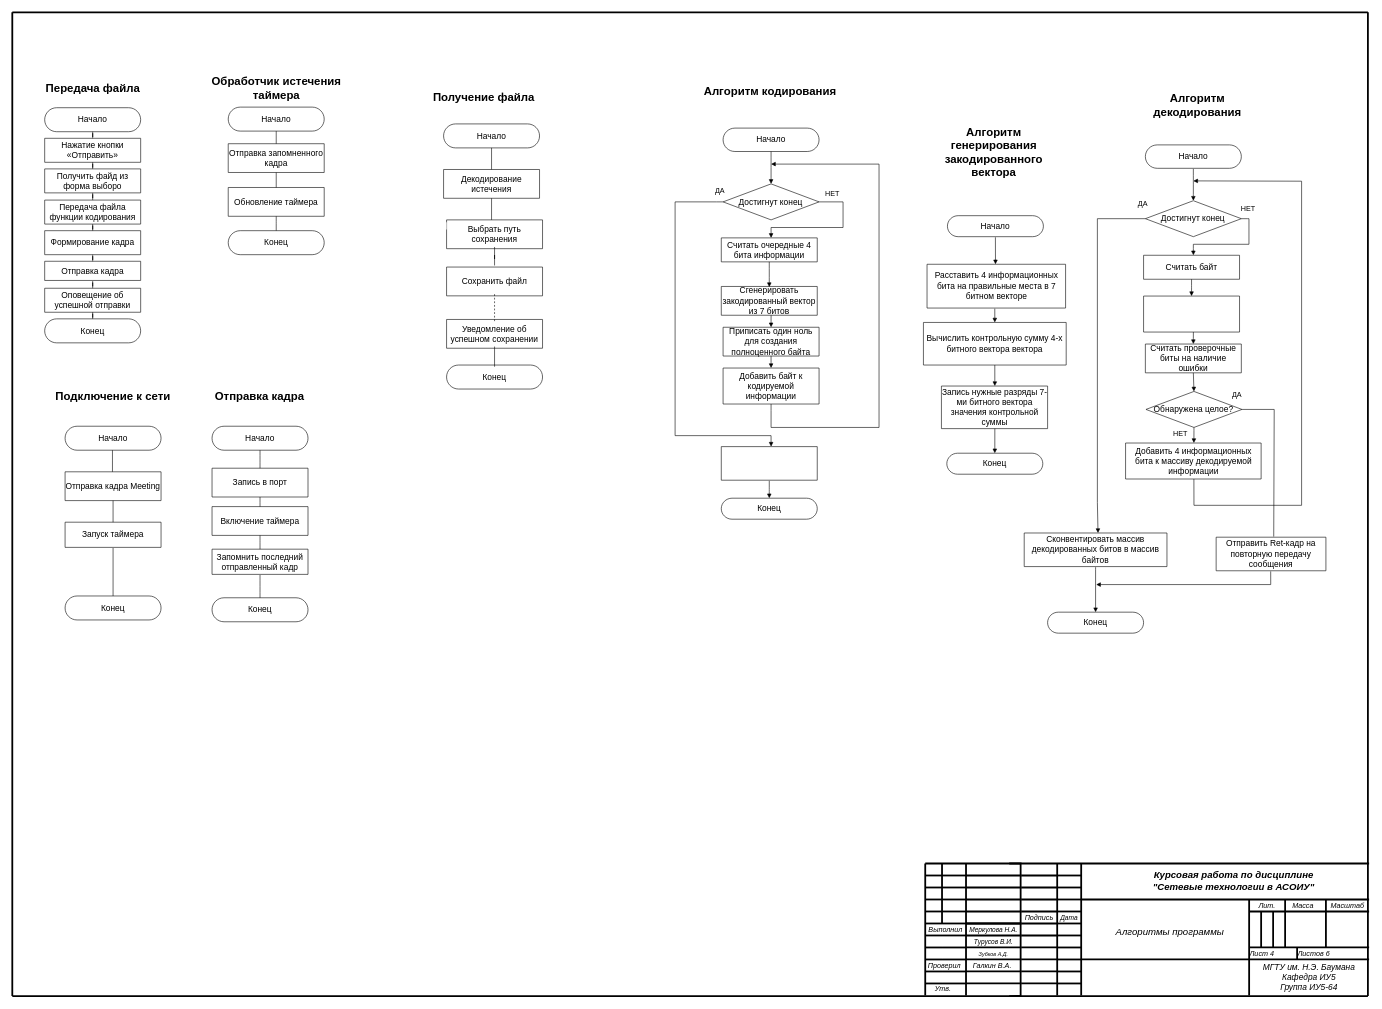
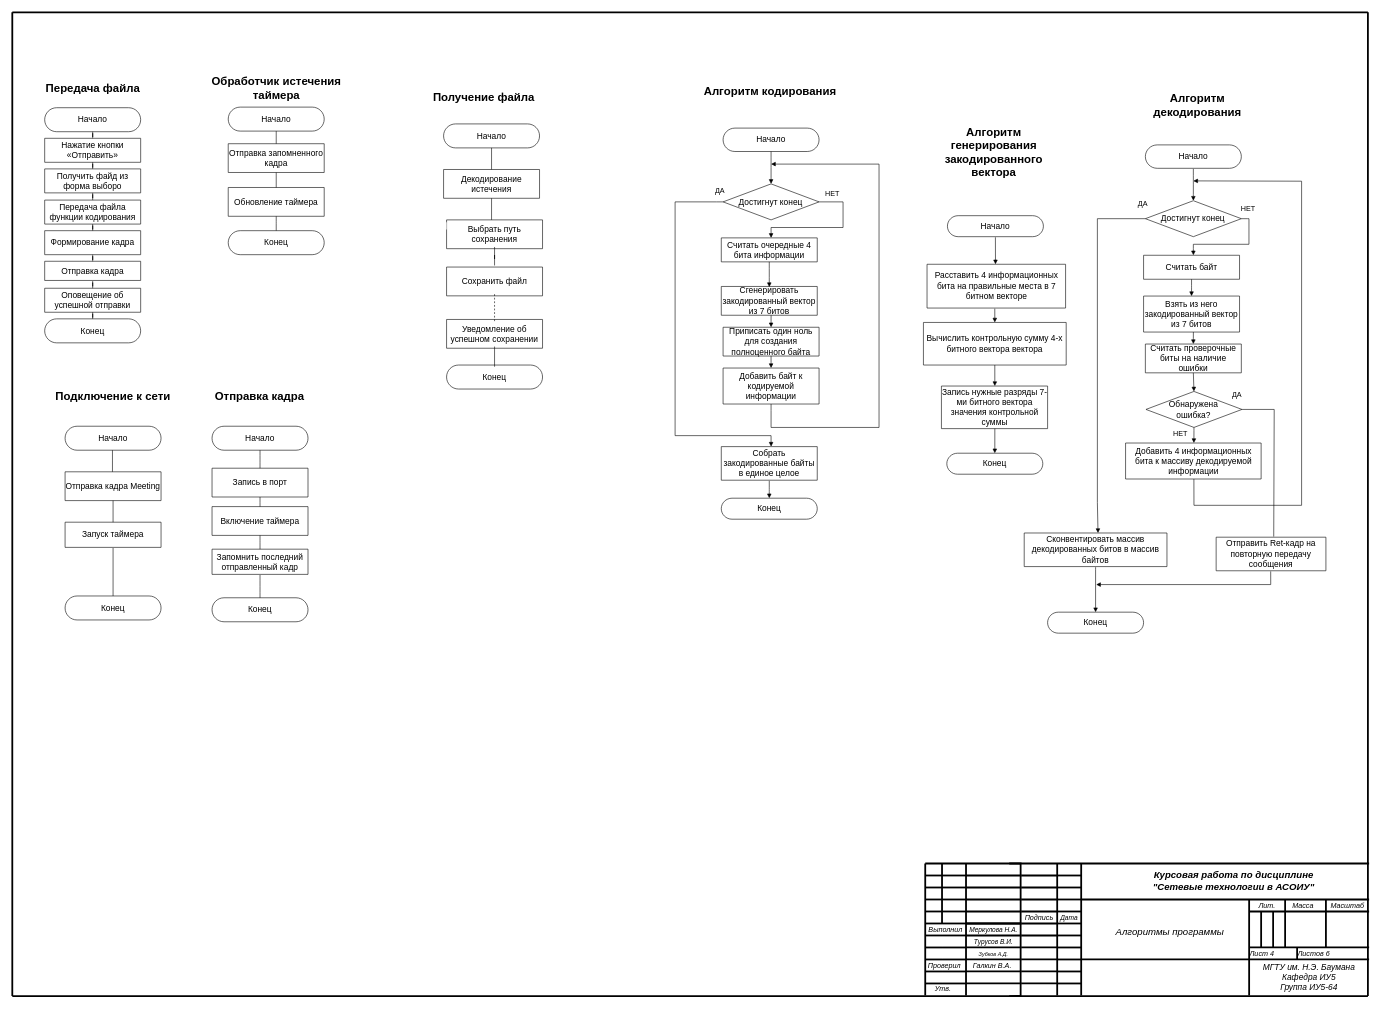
+ <mxCell id="210" value="&lt;font style=&quot;font-size:14px;font-family:Arial;color:#000000;direction:ltr;letter-spacing:0px;line-height:120%;opacity:1&quot;&gt;Взять из него закодированный вектор из 7 битов&lt;/font&gt;" style="text;vsdxID=211;fillColor=none;gradientColor=none;strokeColor=none;spacingTop=-3;spacingBottom=-3;labelBackgroundColor=none;rounded=0;html=1;whiteSpace=wrap;verticalAlign=middle;align=center;;html=1;" parent="209" vertex="1"><mxGeometry y="5.64" width="160" height="48.71" as="geometry" /></mxCell>
- <mxCell id="226" value="&lt;font style=&quot;font-size:14px;font-family:Arial;color:#000000;direction:ltr;letter-spacing:0px;line-height:120%;opacity:1&quot;&gt;Обнаружена целое&lt;/font&gt;&lt;font style=&quot;font-size:14px;font-family:Arial;color:#000000;direction:ltr;letter-spacing:0px;line-height:120%;opacity:1&quot;&gt;?&lt;br/&gt;&lt;/font&gt;" style="text;vsdxID=227;fillColor=none;gradientColor=none;strokeColor=none;spacingTop=-3;spacingBottom=-3;spacingLeft=-1;spacingRight=-1;labelBackgroundColor=none;rounded=0;html=1;whiteSpace=wrap;verticalAlign=middle;align=center;;html=1;" parent="225" vertex="1"><mxGeometry x="13.33" y="10.32" width="133.33" height="39.36" as="geometry" /></mxCell>
+ <mxCell id="226" value="&lt;font style=&quot;font-size:14px;font-family:Arial;color:#000000;direction:ltr;letter-spacing:0px;line-height:120%;opacity:1&quot;&gt;Обнаружена ошибка&lt;/font&gt;&lt;font style=&quot;font-size:14px;font-family:Arial;color:#000000;direction:ltr;letter-spacing:0px;line-height:120%;opacity:1&quot;&gt;?&lt;br/&gt;&lt;/font&gt;" style="text;vsdxID=227;fillColor=none;gradientColor=none;strokeColor=none;spacingTop=-3;spacingBottom=-3;spacingLeft=-1;spacingRight=-1;labelBackgroundColor=none;rounded=0;html=1;whiteSpace=wrap;verticalAlign=middle;align=center;;html=1;" parent="225" vertex="1"><mxGeometry x="13.33" y="10.32" width="133.33" height="39.36" as="geometry" /></mxCell>
+ <mxCell id="45" value="&lt;font style=&quot;font-size:14px;font-family:Arial;color:#000000;direction:ltr;letter-spacing:0px;line-height:120%;opacity:1&quot;&gt;Собрать закодированные байты в единое целое&lt;/font&gt;" style="text;vsdxID=36;fillColor=none;gradientColor=none;strokeColor=none;spacingTop=-3;spacingBottom=-3;labelBackgroundColor=none;rounded=0;html=1;whiteSpace=wrap;verticalAlign=middle;align=center;;html=1;" parent="44" vertex="1"><mxGeometry y="4.69" width="160" height="45.66" as="geometry" /></mxCell>
